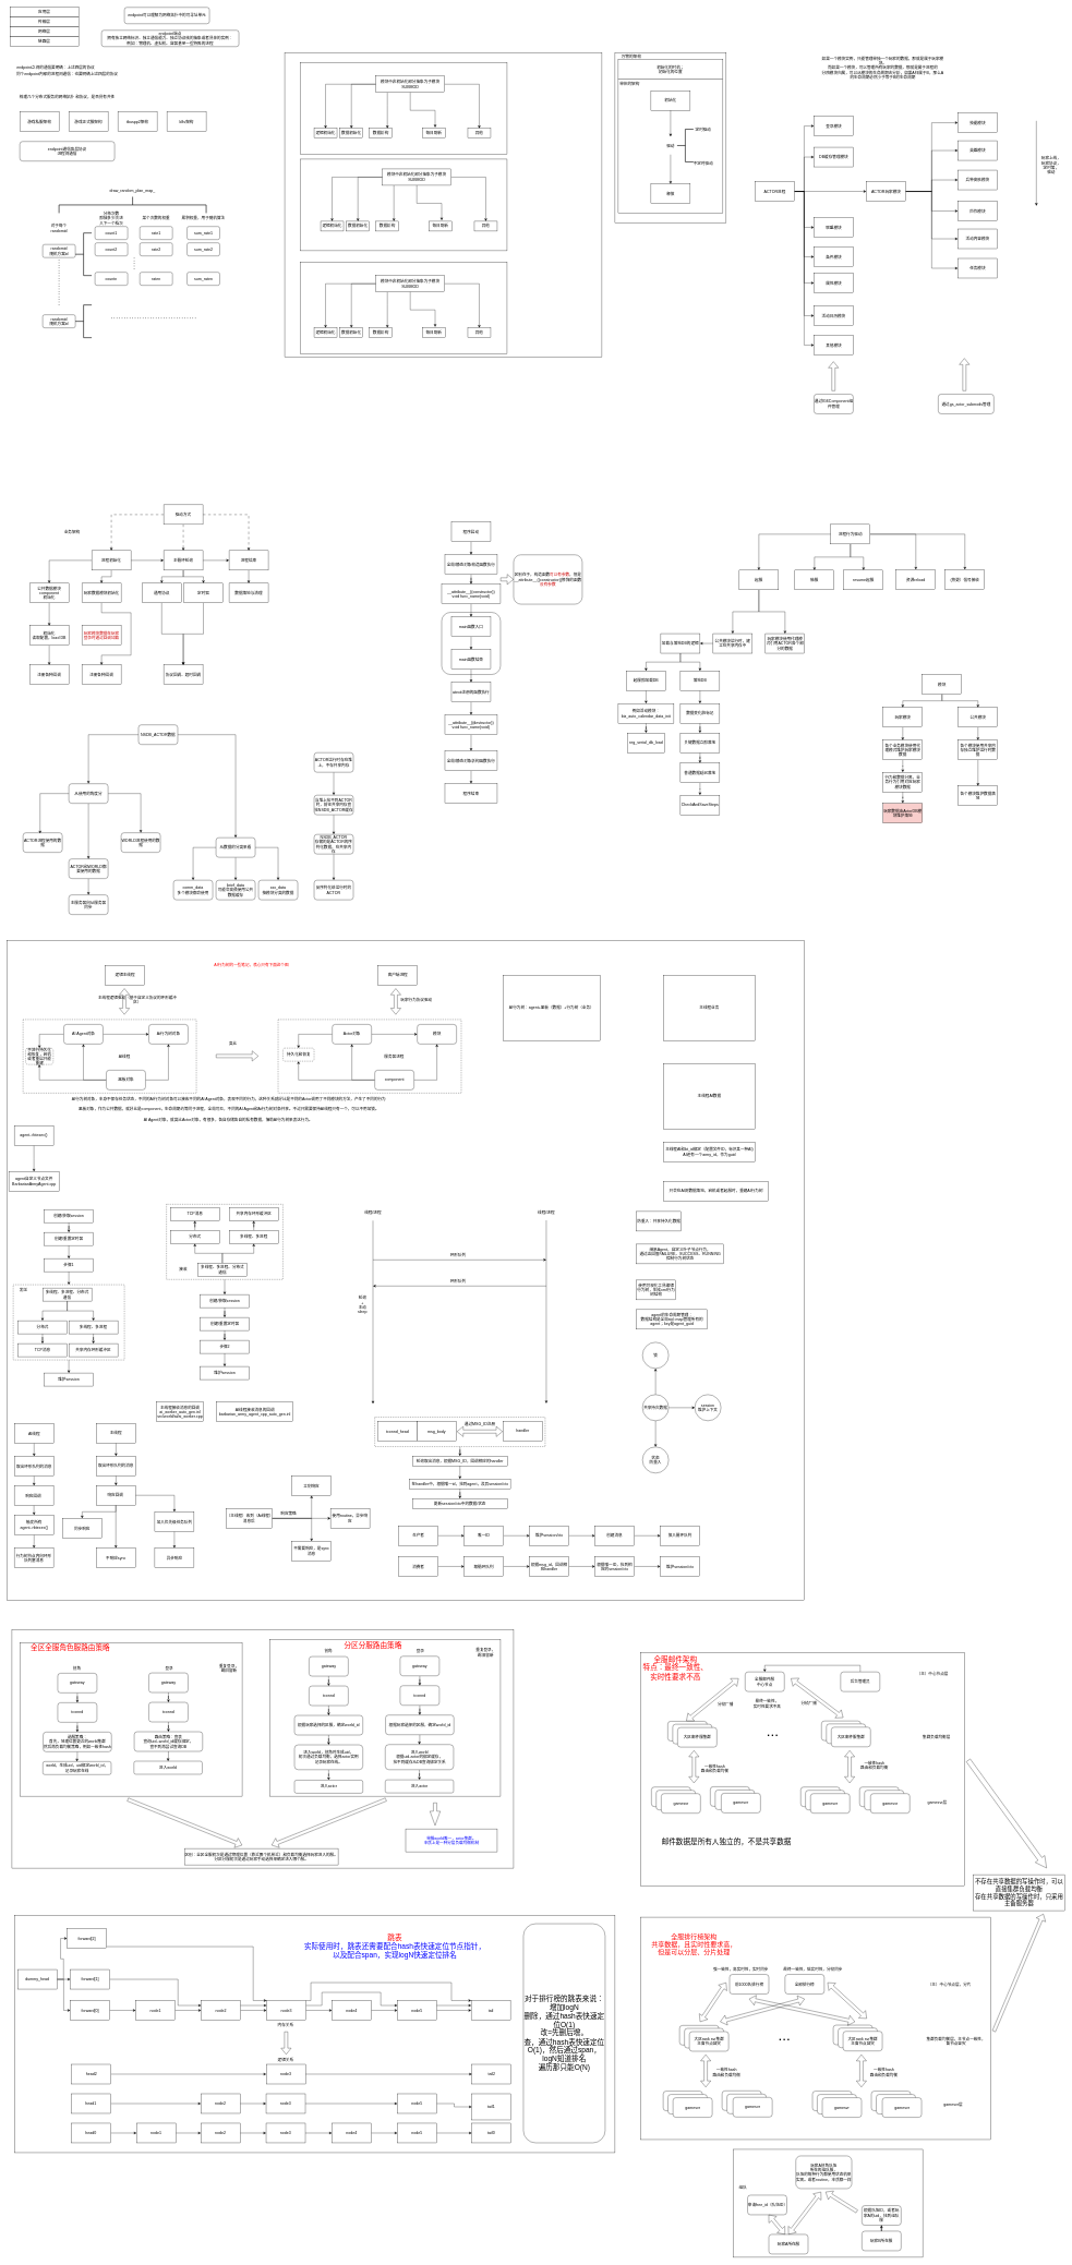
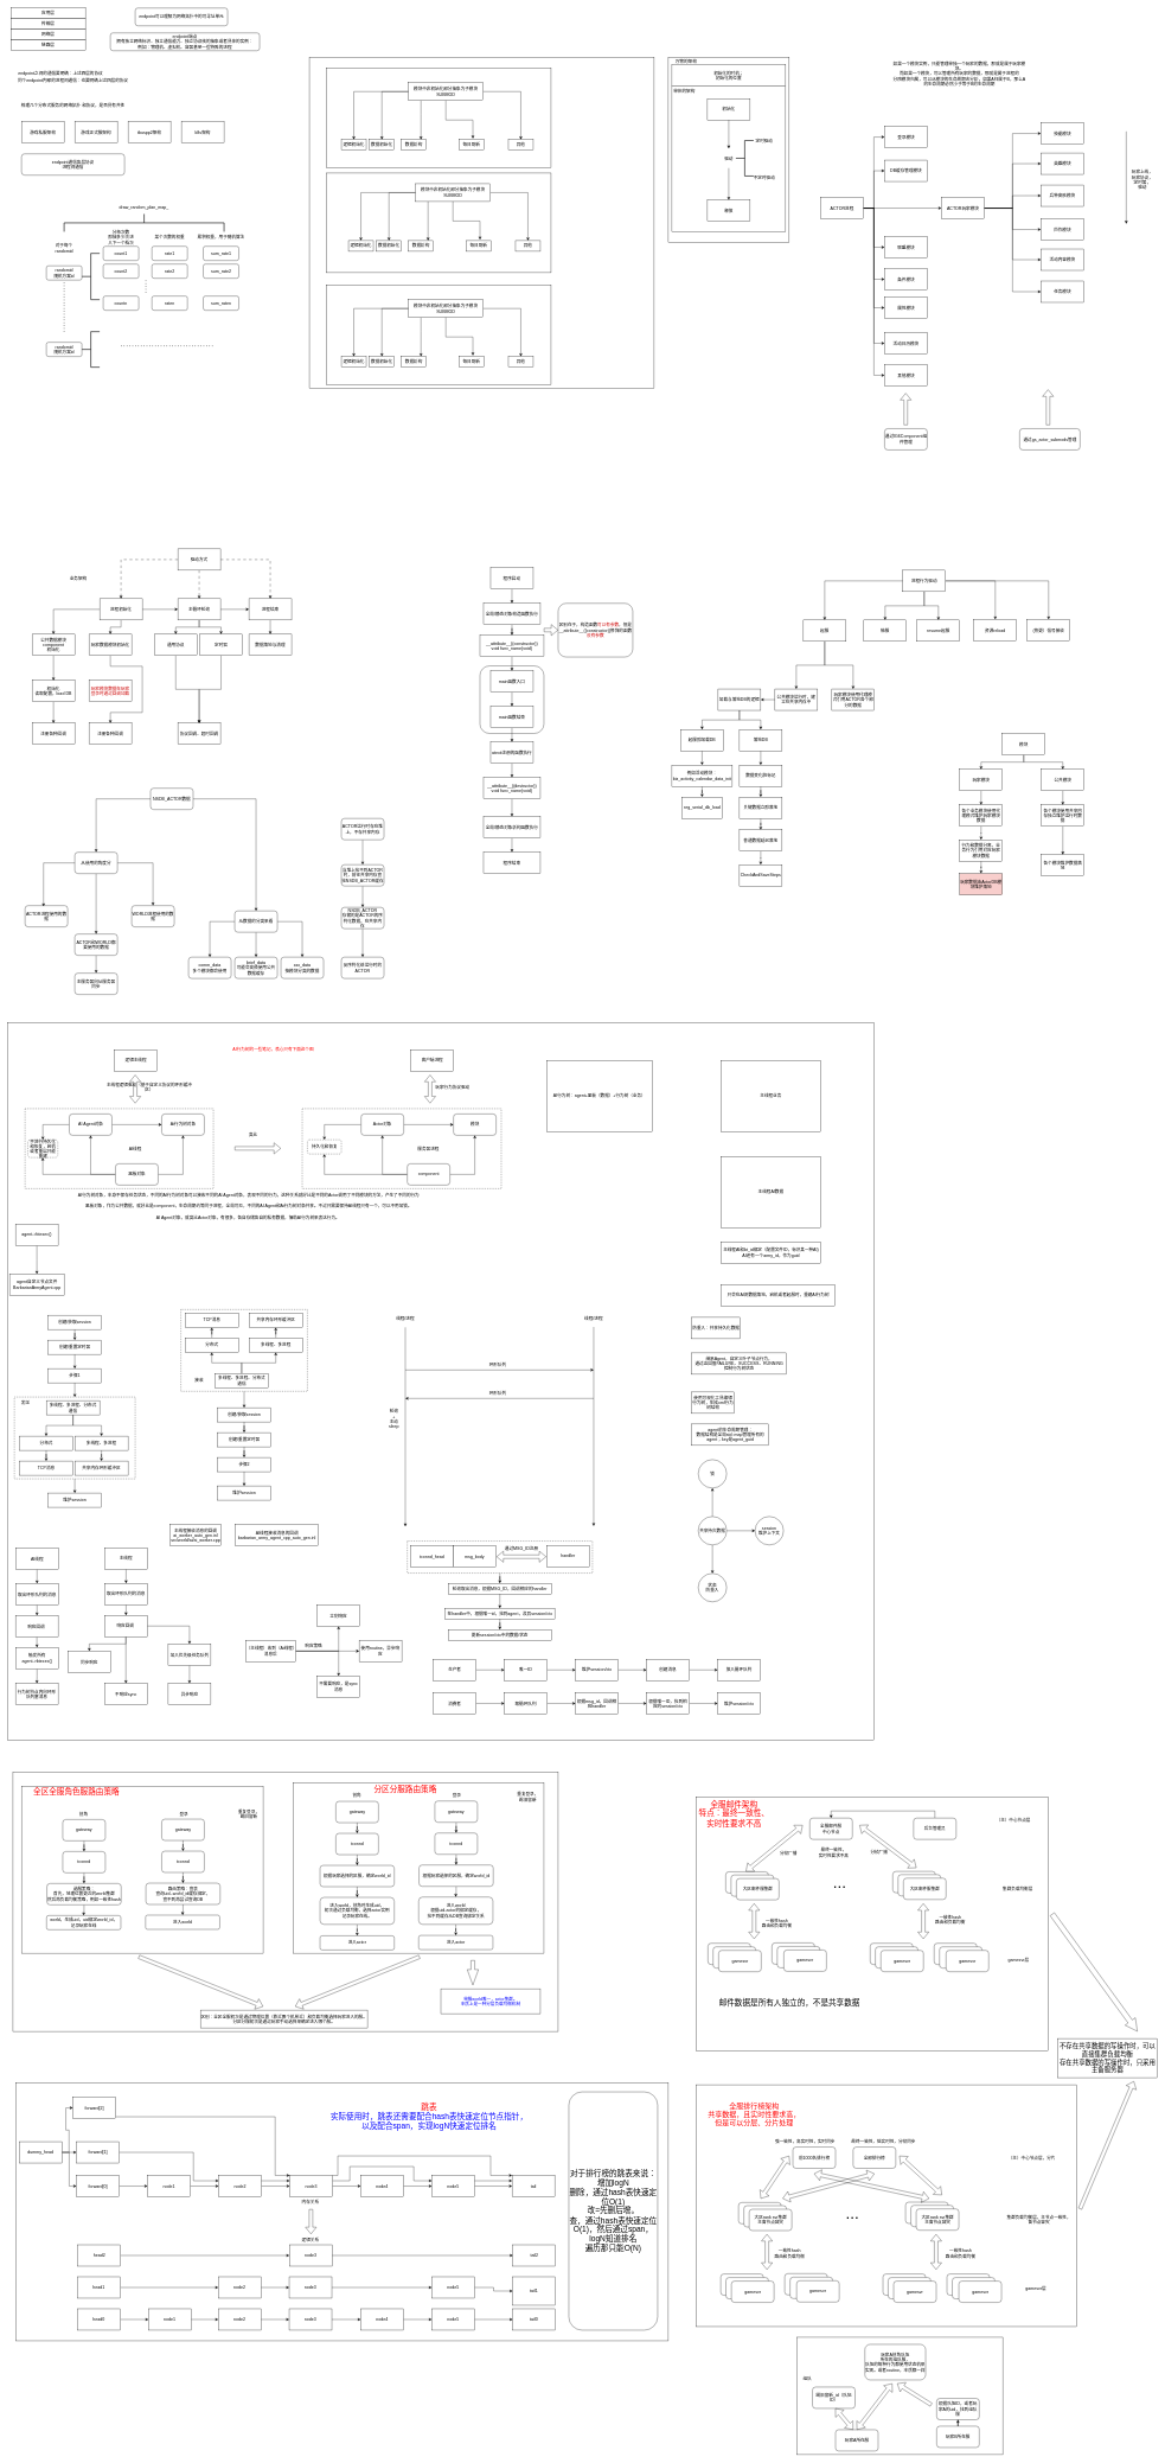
- <mxCell id="222" value="例如活动模块：&lt;div&gt;biz_auto_calendar_data_init&lt;/div&gt;" style="rounded=0;whiteSpace=wrap;html=1;" parent="1" vertex="1"><mxGeometry x="1890" y="2149" width="170" height="60" as="geometry" /></mxCell>
+ <mxCell id="222" value="例如活动模块：&lt;div&gt;biz_activity_calendar_data_init&lt;/div&gt;" style="rounded=0;whiteSpace=wrap;html=1;" parent="1" vertex="1"><mxGeometry x="1890" y="2149" width="170" height="60" as="geometry" /></mxCell>
- <mxCell id="599" value="申请free_id（队伍ID）" style="rounded=1;whiteSpace=wrap;html=1;" vertex="1" parent="1"><mxGeometry x="2285.5" y="6710" width="120" height="60" as="geometry" /></mxCell>
+ <mxCell id="599" value="踢旧留新_id（队伍ID）" style="rounded=1;whiteSpace=wrap;html=1;" vertex="1" parent="1"><mxGeometry x="2285.5" y="6710" width="120" height="60" as="geometry" /></mxCell>
